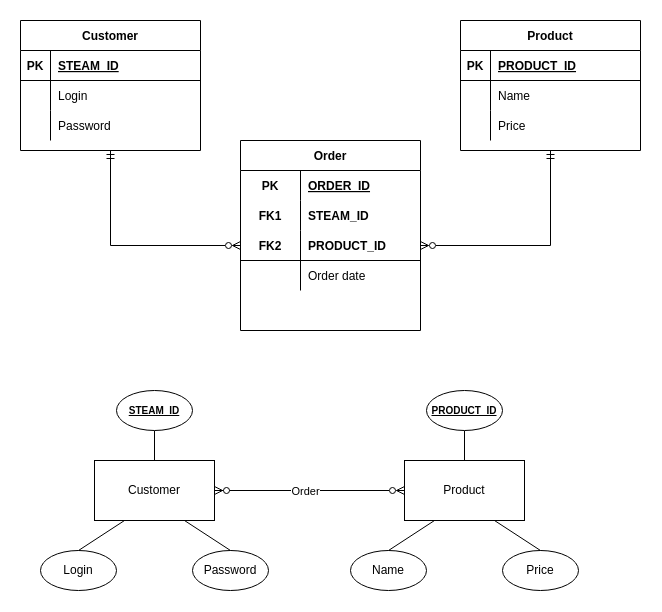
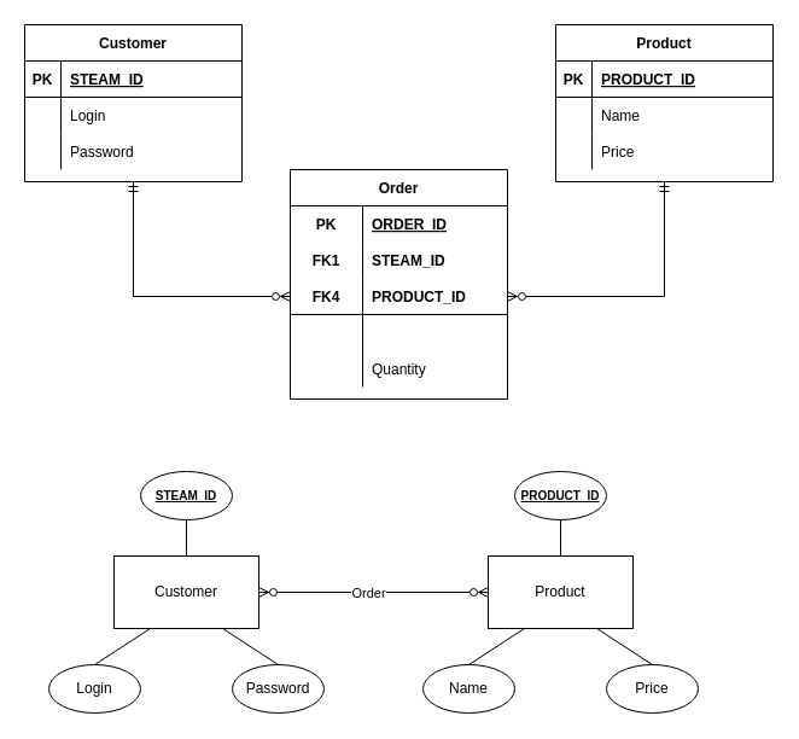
- <mxCell id="32" value="FK2" style="shape=partialRectangle;connectable=0;fillColor=none;top=0;left=0;bottom=0;right=0;fontStyle=1;overflow=hidden;comic=0;" parent="31" vertex="1"><mxGeometry width="60" height="30" as="geometry"><mxRectangle width="60" height="30" as="alternateBounds" /></mxGeometry></mxCell>
+ <mxCell id="32" value="FK4" style="shape=partialRectangle;connectable=0;fillColor=none;top=0;left=0;bottom=0;right=0;fontStyle=1;overflow=hidden;comic=0;" parent="31" vertex="1"><mxGeometry width="60" height="30" as="geometry"><mxRectangle width="60" height="30" as="alternateBounds" /></mxGeometry></mxCell>
- <mxCell id="36" value="Order date" style="shape=partialRectangle;connectable=0;fillColor=none;top=0;left=0;bottom=0;right=0;align=left;spacingLeft=6;overflow=hidden;comic=0;" parent="34" vertex="1"><mxGeometry x="60" width="120" height="30" as="geometry"><mxRectangle width="120" height="30" as="alternateBounds" /></mxGeometry></mxCell>
+ <mxCell id="39" value="Quantity" style="shape=partialRectangle;connectable=0;fillColor=none;top=0;left=0;bottom=0;right=0;align=left;spacingLeft=6;overflow=hidden;comic=0;" parent="37" vertex="1"><mxGeometry x="60" width="120" height="30" as="geometry"><mxRectangle width="120" height="30" as="alternateBounds" /></mxGeometry></mxCell>
